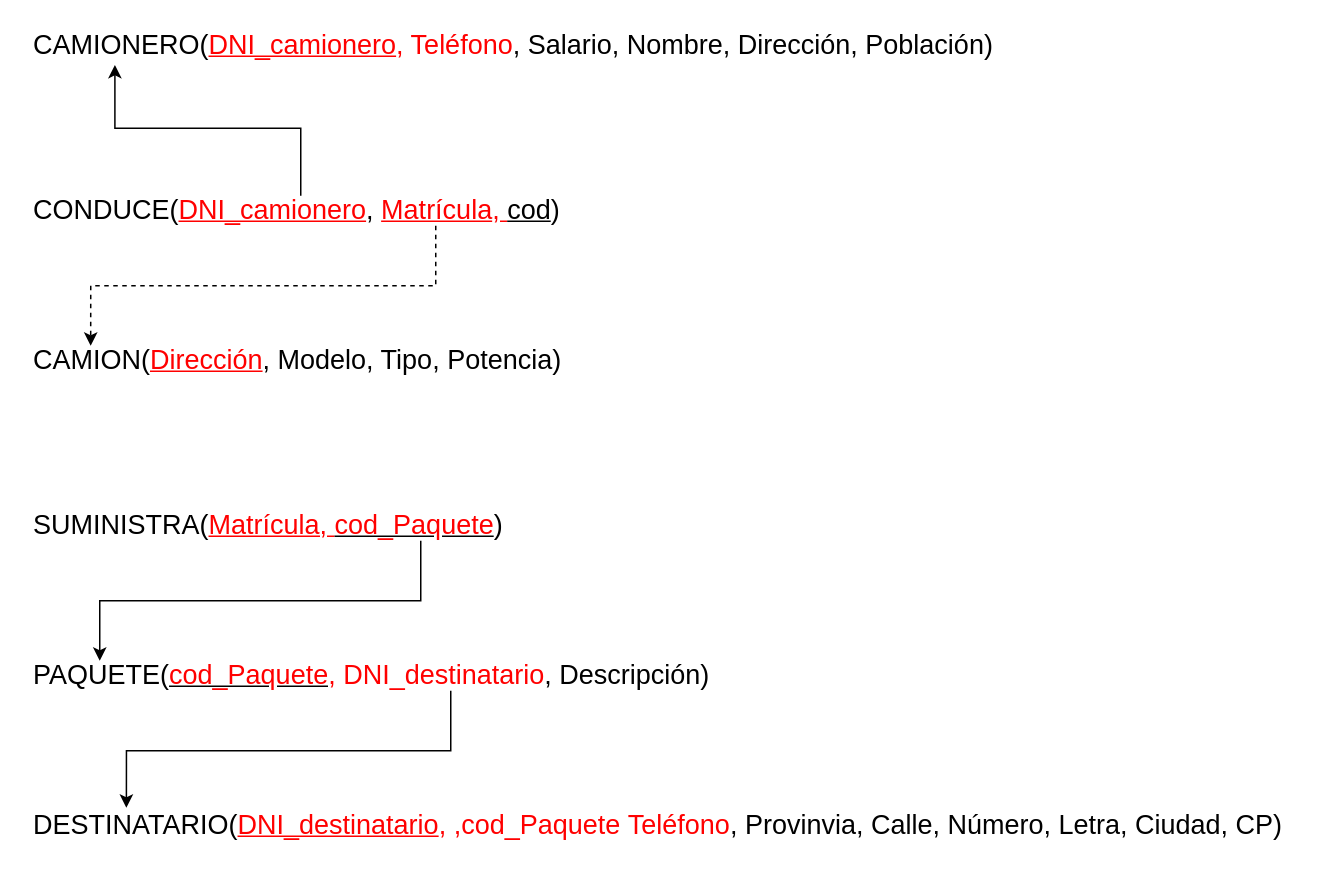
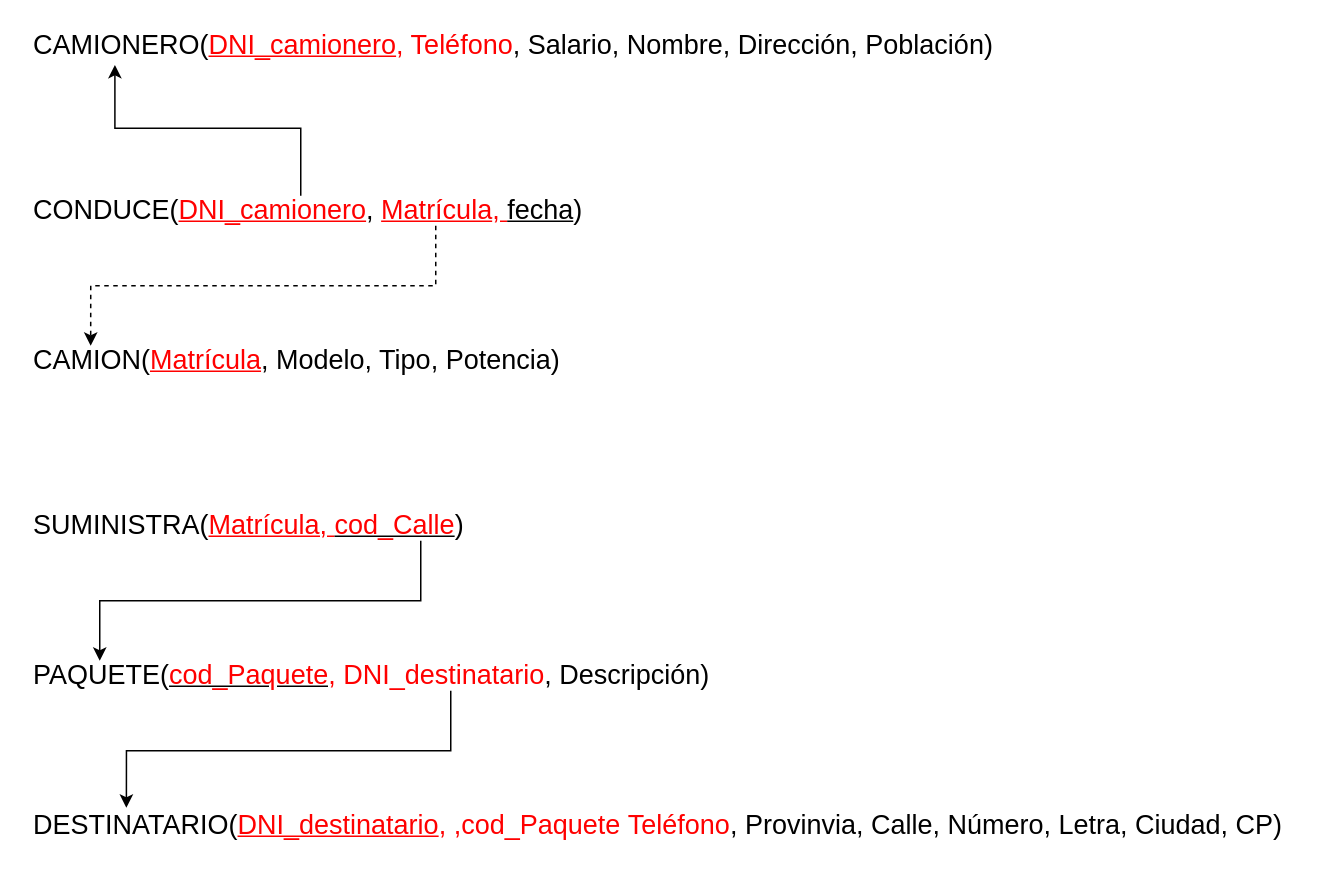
- <mxCell id="5" value="&lt;font style=&quot;font-size: 18px&quot;&gt;CONDUCE(&lt;u style=&quot;color: rgb(255 , 0 , 0)&quot;&gt;DNI_camionero&lt;/u&gt;,&amp;nbsp;&lt;u style=&quot;color: rgb(255 , 0 , 0)&quot;&gt;Matrícula&lt;/u&gt;&lt;u style=&quot;color: rgb(255 , 0 , 0)&quot;&gt;, &lt;/u&gt;&lt;u&gt;cod&lt;/u&gt;)&lt;/font&gt;" style="text;html=1;align=left;verticalAlign=middle;resizable=0;points=[];autosize=1;" vertex="1" parent="1"><mxGeometry x="20" y="130" width="380" height="20" as="geometry" /></mxCell>
+ <mxCell id="5" value="&lt;font style=&quot;font-size: 18px&quot;&gt;CONDUCE(&lt;u style=&quot;color: rgb(255 , 0 , 0)&quot;&gt;DNI_camionero&lt;/u&gt;,&amp;nbsp;&lt;u style=&quot;color: rgb(255 , 0 , 0)&quot;&gt;Matrícula&lt;/u&gt;&lt;u style=&quot;color: rgb(255 , 0 , 0)&quot;&gt;, &lt;/u&gt;&lt;u&gt;fecha&lt;/u&gt;)&lt;/font&gt;" style="text;html=1;align=left;verticalAlign=middle;resizable=0;points=[];autosize=1;" vertex="1" parent="1"><mxGeometry x="20" y="130" width="380" height="20" as="geometry" /></mxCell>
- <mxCell id="11" value="&lt;font style=&quot;font-size: 18px&quot;&gt;CAMION(&lt;u style=&quot;color: rgb(255 , 0 , 0)&quot;&gt;Dirección&lt;/u&gt;, Modelo, Tipo, Potencia)&lt;/font&gt;" style="text;html=1;align=left;verticalAlign=middle;resizable=0;points=[];autosize=1;" vertex="1" parent="1"><mxGeometry x="20" y="230" width="370" height="20" as="geometry" /></mxCell>
+ <mxCell id="11" value="&lt;font style=&quot;font-size: 18px&quot;&gt;CAMION(&lt;u style=&quot;color: rgb(255 , 0 , 0)&quot;&gt;Matrícula&lt;/u&gt;, Modelo, Tipo, Potencia)&lt;/font&gt;" style="text;html=1;align=left;verticalAlign=middle;resizable=0;points=[];autosize=1;" vertex="1" parent="1"><mxGeometry x="20" y="230" width="370" height="20" as="geometry" /></mxCell>
- <mxCell id="7" value="&lt;font style=&quot;font-size: 18px&quot;&gt;SUMINISTRA(&lt;u style=&quot;color: rgb(255 , 0 , 0)&quot;&gt;Matrícula,&amp;nbsp;&lt;/u&gt;&lt;u&gt;&lt;font color=&quot;#ff0000&quot;&gt;cod_Paquete&lt;/font&gt;&lt;/u&gt;)&lt;/font&gt;" style="text;html=1;align=left;verticalAlign=middle;resizable=0;points=[];autosize=1;" vertex="1" parent="1"><mxGeometry x="20" y="340" width="330" height="20" as="geometry" /></mxCell>
+ <mxCell id="7" value="&lt;font style=&quot;font-size: 18px&quot;&gt;SUMINISTRA(&lt;u style=&quot;color: rgb(255 , 0 , 0)&quot;&gt;Matrícula,&amp;nbsp;&lt;/u&gt;&lt;u&gt;&lt;font color=&quot;#ff0000&quot;&gt;cod_Calle&lt;/font&gt;&lt;/u&gt;)&lt;/font&gt;" style="text;html=1;align=left;verticalAlign=middle;resizable=0;points=[];autosize=1;" vertex="1" parent="1"><mxGeometry x="20" y="340" width="330" height="20" as="geometry" /></mxCell>
